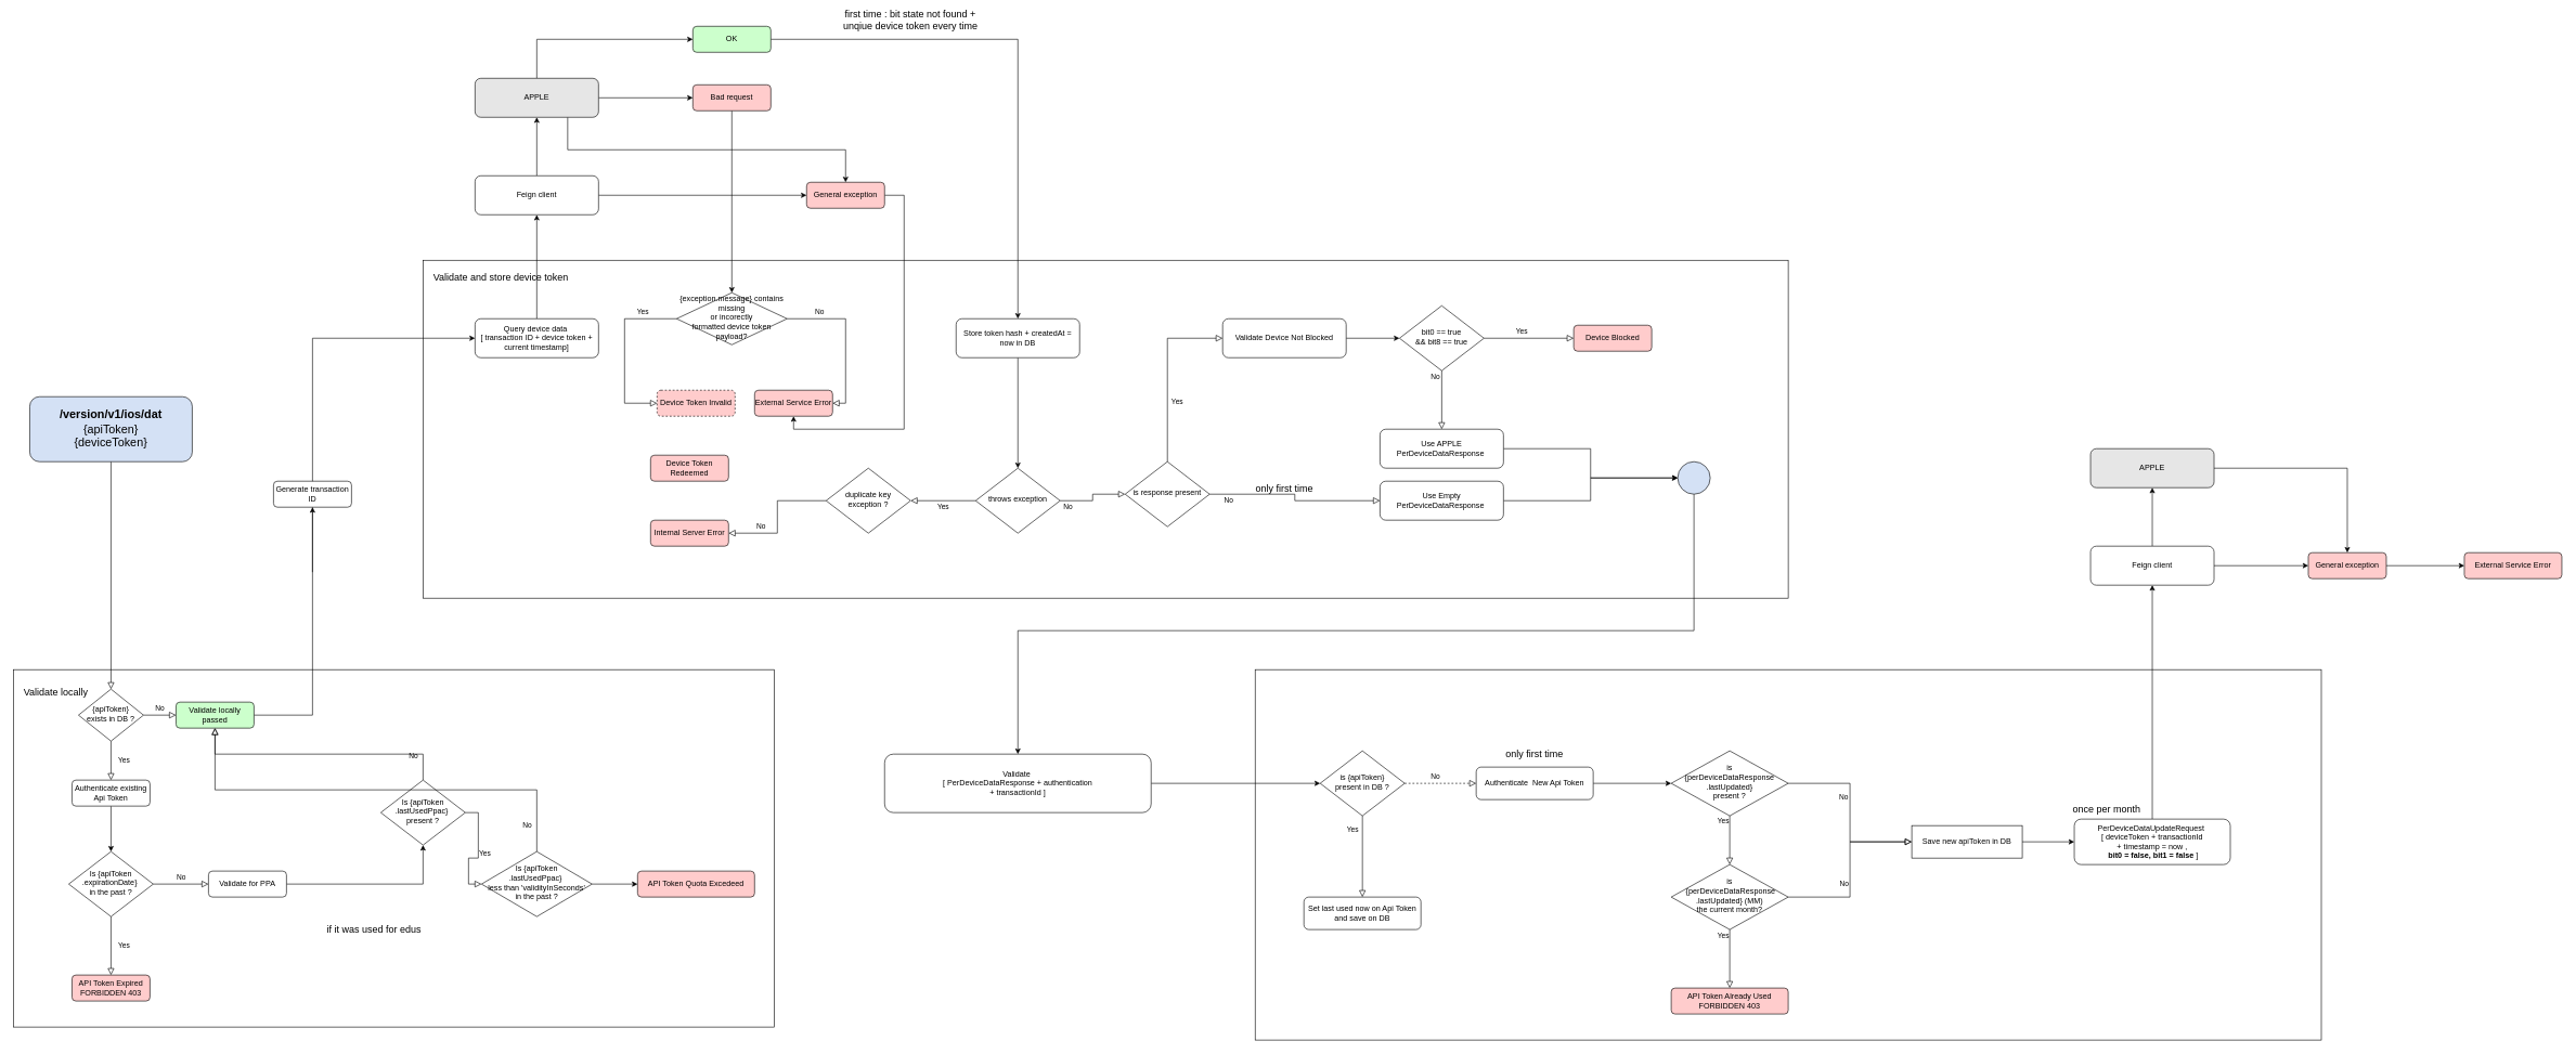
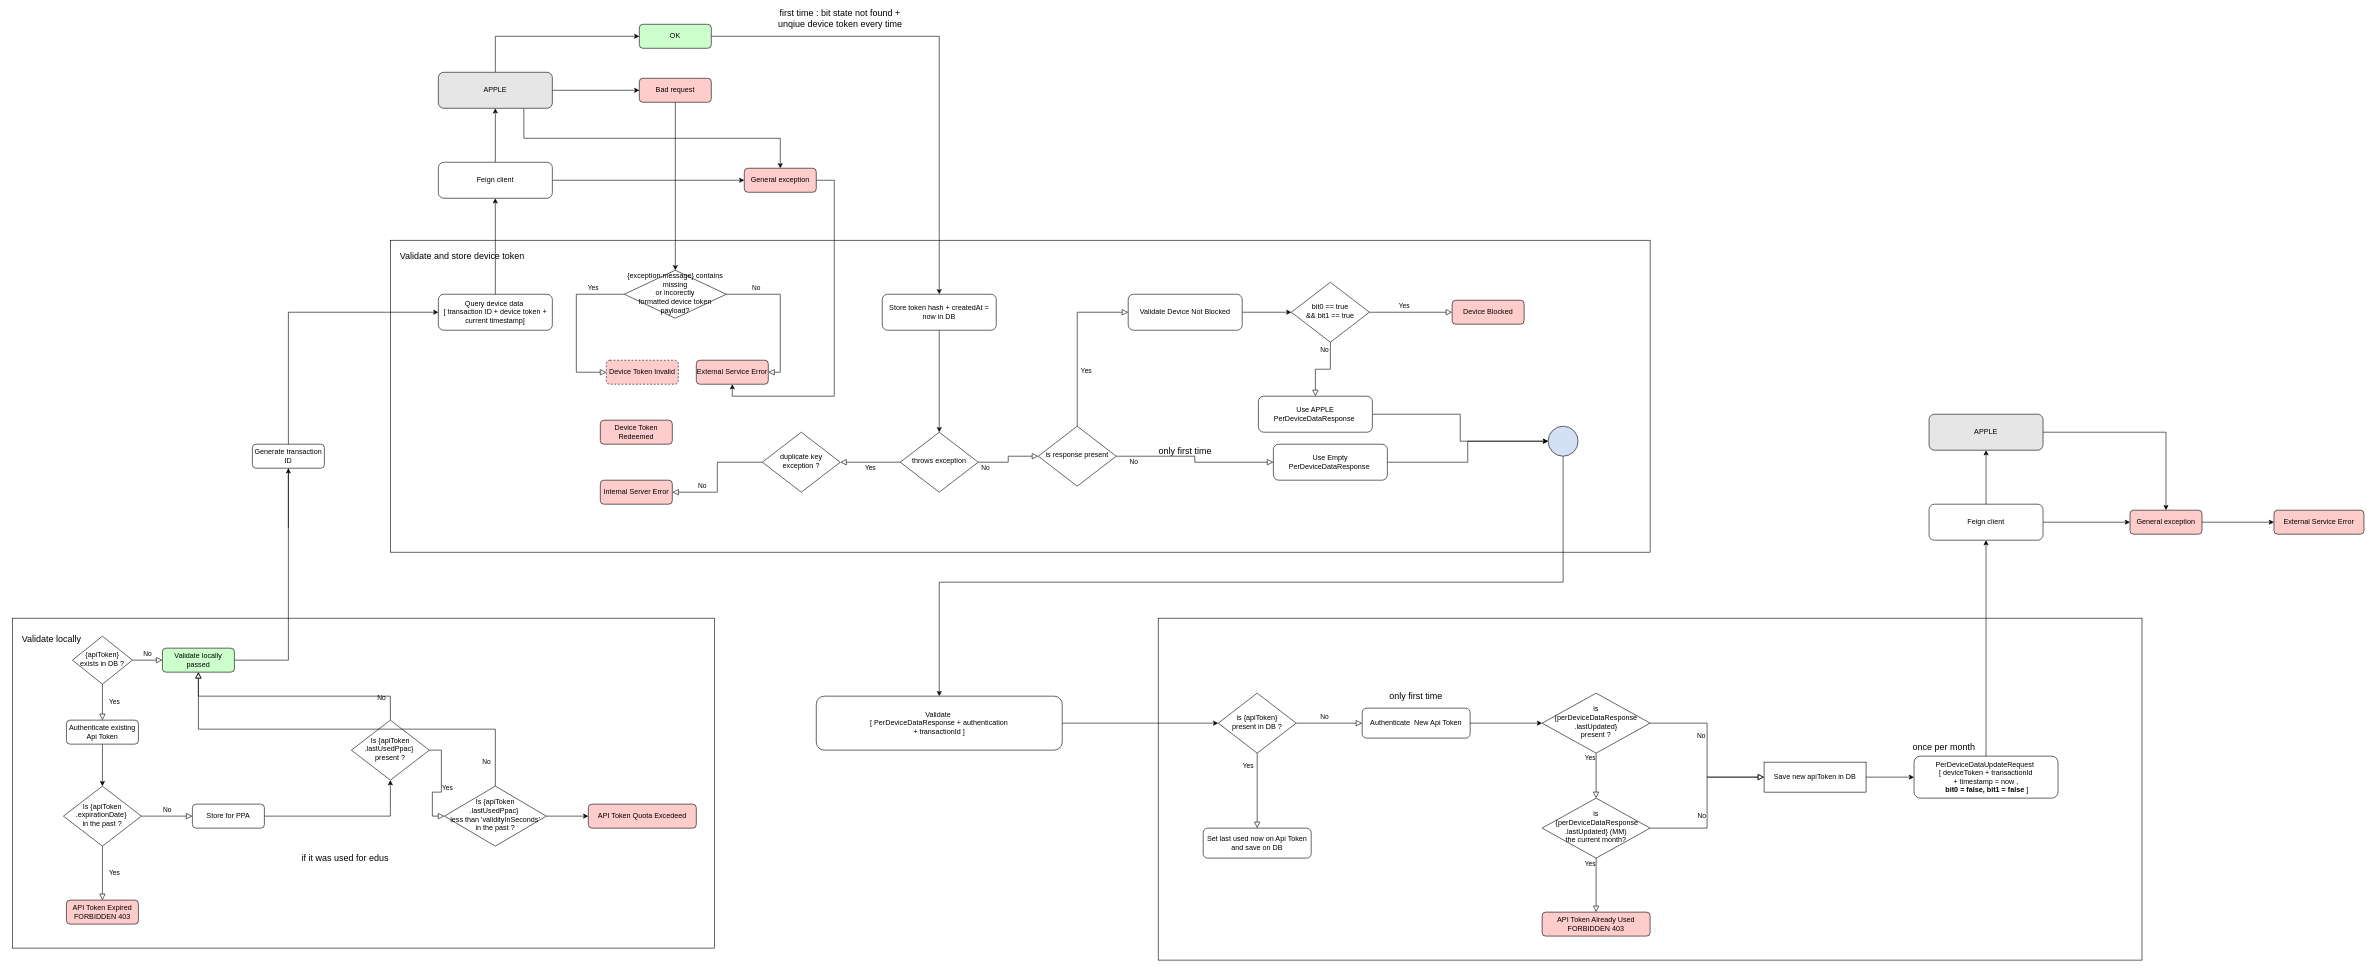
- <mxCell id="61" value="bit0 == true&lt;br&gt;&amp;amp;&amp;amp; bit8 == true" style="rhombus;whiteSpace=wrap;html=1;shadow=0;fontFamily=Helvetica;fontSize=12;align=center;strokeWidth=1;spacing=6;spacingTop=-4;" parent="1" vertex="1"><mxGeometry x="2152" y="470" width="130" height="100" as="geometry" /></mxCell>
+ <mxCell id="61" value="bit0 == true&lt;br&gt;&amp;amp;&amp;amp; bit1 == true" style="rhombus;whiteSpace=wrap;html=1;shadow=0;fontFamily=Helvetica;fontSize=12;align=center;strokeWidth=1;spacing=6;spacingTop=-4;" parent="1" vertex="1"><mxGeometry x="2152" y="470" width="130" height="100" as="geometry" /></mxCell>
- <mxCell id="6" value="&lt;font style=&quot;font-size: 18px&quot;&gt;&lt;b&gt;/version/v1/ios/dat&lt;/b&gt;&lt;br&gt;{apiToken}&lt;br&gt;{deviceToken}&lt;/font&gt;" style="rounded=1;whiteSpace=wrap;html=1;fontSize=12;glass=0;strokeWidth=1;shadow=0;fillColor=#D4E1F5;" parent="1" vertex="1"><mxGeometry x="45" y="610" width="250" height="100" as="geometry" /></mxCell>
- <mxCell id="69" value="Use APPLE PerDeviceDataResponse&amp;nbsp;" style="rounded=1;whiteSpace=wrap;html=1;fontSize=12;glass=0;strokeWidth=1;shadow=0;" parent="1" vertex="1"><mxGeometry x="2122" y="660" width="190" height="60" as="geometry" /></mxCell>
+ <mxCell id="69" value="Use APPLE PerDeviceDataResponse&amp;nbsp;" style="rounded=1;whiteSpace=wrap;html=1;fontSize=12;glass=0;strokeWidth=1;shadow=0;" parent="1" vertex="1"><mxGeometry x="2097" y="660" width="190" height="60" as="geometry" /></mxCell>
- <mxCell id="5" value="" style="rounded=0;html=1;jettySize=auto;orthogonalLoop=1;fontSize=11;endArrow=block;endFill=0;endSize=8;strokeWidth=1;shadow=0;labelBackgroundColor=none;edgeStyle=orthogonalEdgeStyle;" parent="1" source="6" target="9" edge="1"><mxGeometry relative="1" as="geometry" /></mxCell>
- <mxCell id="79" value="No" style="edgeStyle=orthogonalEdgeStyle;rounded=0;html=1;jettySize=auto;orthogonalLoop=1;fontSize=11;endArrow=block;endFill=0;endSize=8;strokeWidth=1;shadow=0;labelBackgroundColor=none;exitX=1;exitY=0.5;exitDx=0;exitDy=0;entryX=0;entryY=0.5;entryDx=0;entryDy=0;dashed=1;" parent="1" source="78" target="77" edge="1"><mxGeometry x="-0.167" y="10" relative="1" as="geometry"><mxPoint x="1" as="offset" /><mxPoint x="2338" y="1323.82" as="sourcePoint" /><mxPoint x="2298" y="1205" as="targetPoint" /></mxGeometry></mxCell>
+ <mxCell id="79" value="No" style="edgeStyle=orthogonalEdgeStyle;rounded=0;html=1;jettySize=auto;orthogonalLoop=1;fontSize=11;endArrow=block;endFill=0;endSize=8;strokeWidth=1;shadow=0;labelBackgroundColor=none;exitX=1;exitY=0.5;exitDx=0;exitDy=0;entryX=0;entryY=0.5;entryDx=0;entryDy=0;" parent="1" source="78" target="77" edge="1"><mxGeometry x="-0.167" y="10" relative="1" as="geometry"><mxPoint x="1" as="offset" /><mxPoint x="2338" y="1323.82" as="sourcePoint" /><mxPoint x="2298" y="1205" as="targetPoint" /></mxGeometry></mxCell>
- <mxCell id="19" value="Validate for PPA" style="rounded=1;whiteSpace=wrap;html=1;fontSize=12;glass=0;strokeWidth=1;shadow=0;" parent="1" vertex="1"><mxGeometry x="320" y="1340" width="120" height="40" as="geometry" /></mxCell>
+ <mxCell id="19" value="Store for PPA" style="rounded=1;whiteSpace=wrap;html=1;fontSize=12;glass=0;strokeWidth=1;shadow=0;" parent="1" vertex="1"><mxGeometry x="320" y="1340" width="120" height="40" as="geometry" /></mxCell>
